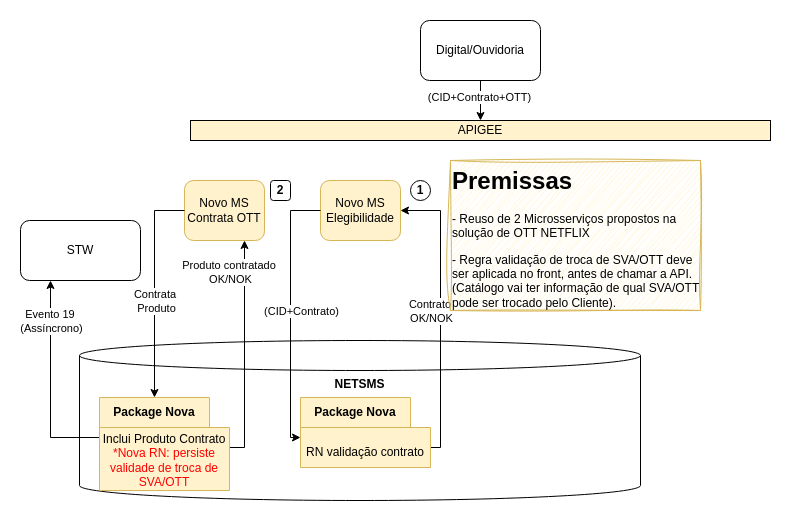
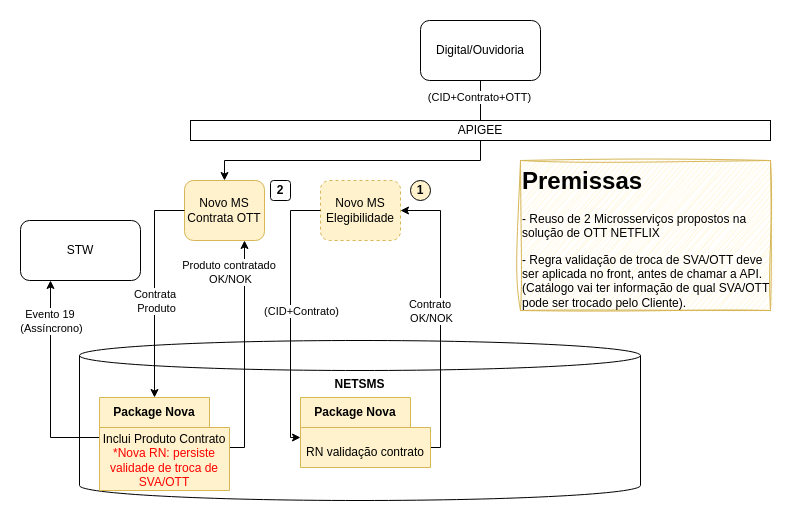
- <mxCell id="2" style="edgeStyle=orthogonalEdgeStyle;rounded=0;orthogonalLoop=1;jettySize=auto;html=1;entryX=0.5;entryY=0;entryDx=0;entryDy=0;" parent="1" source="4" target="8" edge="1"><mxGeometry relative="1" as="geometry" /></mxCell>
+ <mxCell id="2" style="edgeStyle=orthogonalEdgeStyle;rounded=0;orthogonalLoop=1;jettySize=auto;html=1;entryX=0.5;entryY=0;entryDx=0;entryDy=0;endArrow=none;" parent="1" source="4" target="8" edge="1"><mxGeometry relative="1" as="geometry" /></mxCell>
- <mxCell id="8" value="APIGEE" style="rounded=0;whiteSpace=wrap;html=1;fillColor=#fff2cc;" parent="1" vertex="1"><mxGeometry x="190" y="120" width="580" height="20" as="geometry" /></mxCell>
+ <mxCell id="8" value="APIGEE" style="rounded=0;whiteSpace=wrap;html=1;" parent="1" vertex="1"><mxGeometry x="190" y="120" width="580" height="20" as="geometry" /></mxCell>
+ <mxCell id="7" style="edgeStyle=orthogonalEdgeStyle;rounded=0;orthogonalLoop=1;jettySize=auto;html=1;entryX=0.5;entryY=0;entryDx=0;entryDy=0;" parent="1" source="8" target="5" edge="1"><mxGeometry relative="1" as="geometry" /></mxCell>
- <mxCell id="25" value="1" style="ellipse;whiteSpace=wrap;html=1;aspect=fixed;fontStyle=1" parent="1" vertex="1"><mxGeometry x="410" y="180" width="20" height="20" as="geometry" /></mxCell>
+ <mxCell id="25" value="1" style="ellipse;whiteSpace=wrap;html=1;aspect=fixed;fontStyle=1;fillColor=#fff2cc;" parent="1" vertex="1"><mxGeometry x="410" y="180" width="20" height="20" as="geometry" /></mxCell>
- <mxCell id="6" value="Novo MS Elegibilidade" style="rounded=1;whiteSpace=wrap;html=1;fillColor=#fff2cc;strokeColor=#d6b656;" parent="1" vertex="1"><mxGeometry x="320" y="180" width="80" height="60" as="geometry" /></mxCell>
+ <mxCell id="6" value="Novo MS Elegibilidade" style="rounded=1;whiteSpace=wrap;html=1;fillColor=#fff2cc;strokeColor=#d6b656;dashed=1;" parent="1" vertex="1"><mxGeometry x="320" y="180" width="80" height="60" as="geometry" /></mxCell>
- <mxCell id="27" value="&lt;h1 style=&quot;margin-top: 0px;&quot;&gt;Premissas&lt;/h1&gt;&lt;p&gt;- Reuso de 2 Microsserviços propostos na solução de OTT NETFLIX&lt;/p&gt;&lt;p&gt;- Regra validação de troca de SVA/OTT deve ser aplicada no front, antes de chamar a API.(Catálogo vai ter informação de qual SVA/OTT pode ser trocado pelo Cliente).&lt;/p&gt;" style="text;html=1;whiteSpace=wrap;overflow=hidden;rounded=0;strokeColor=#d6b656;fillColor=#fff2cc;sketch=1;curveFitting=1;jiggle=2;" parent="1" vertex="1"><mxGeometry x="450" y="160" width="250" height="150" as="geometry" /></mxCell>
+ <mxCell id="27" value="&lt;h1 style=&quot;margin-top: 0px;&quot;&gt;Premissas&lt;/h1&gt;&lt;p&gt;- Reuso de 2 Microsserviços propostos na solução de OTT NETFLIX&lt;/p&gt;&lt;p&gt;- Regra validação de troca de SVA/OTT deve ser aplicada no front, antes de chamar a API.(Catálogo vai ter informação de qual SVA/OTT pode ser trocado pelo Cliente).&lt;/p&gt;" style="text;html=1;whiteSpace=wrap;overflow=hidden;rounded=0;strokeColor=#d6b656;fillColor=#fff2cc;sketch=1;curveFitting=1;jiggle=2;" parent="1" vertex="1"><mxGeometry x="520" y="160" width="250" height="150" as="geometry" /></mxCell>
